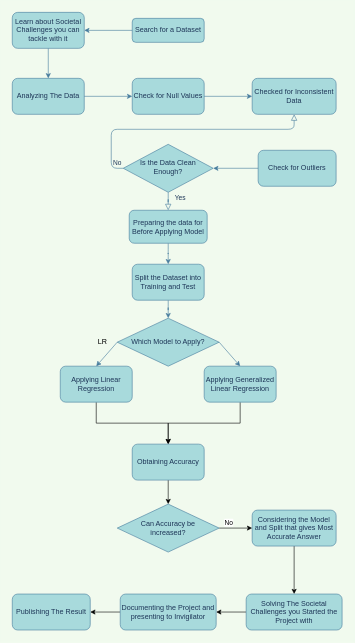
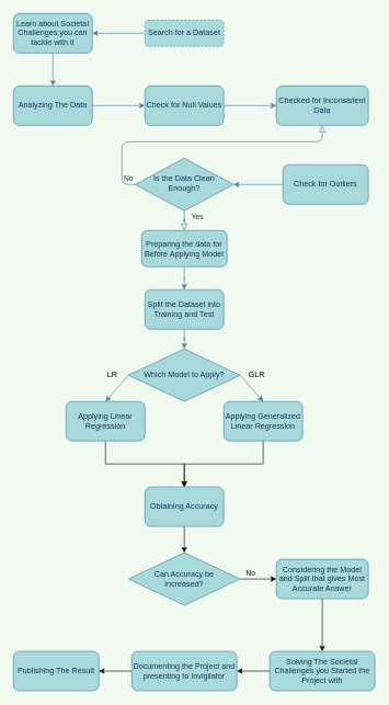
- <mxCell id="2" value="Search for a Dataset" style="whiteSpace=wrap;html=1;fontSize=12;glass=0;strokeWidth=1;shadow=0;fillColor=#A8DADC;strokeColor=#457B9D;fontColor=#1D3557;rounded=1;" parent="1" vertex="1"><mxGeometry x="220" y="30" width="120" height="40" as="geometry" /></mxCell>
+ <mxCell id="2" value="Search for a Dataset" style="whiteSpace=wrap;html=1;fontSize=12;glass=0;strokeWidth=1;shadow=0;fillColor=#A8DADC;strokeColor=#457B9D;fontColor=#1D3557;rounded=1;dashed=1;" parent="1" vertex="1"><mxGeometry x="220" y="30" width="120" height="40" as="geometry" /></mxCell>
+ <mxCell id="43" value="GLR" style="text;html=1;align=center;verticalAlign=middle;resizable=0;points=[];autosize=1;strokeColor=none;fillColor=none;" vertex="1" parent="1"><mxGeometry x="370" y="560" width="40" height="20" as="geometry" /></mxCell>
